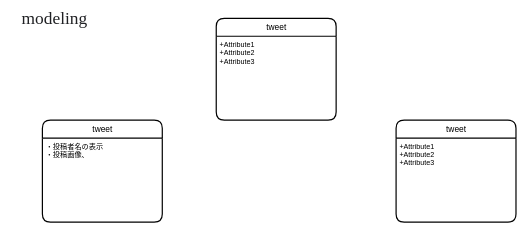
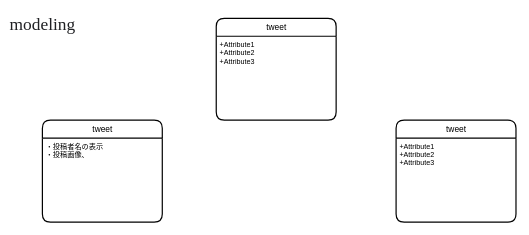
- <mxCell id="2" value="&lt;span style=&quot;color: rgb(32, 33, 36); font-weight: 400; text-align: left; background-color: rgb(255, 255, 255); font-size: 29px;&quot;&gt;modeling&lt;/span&gt;" style="text;strokeColor=none;fillColor=none;html=1;fontSize=24;fontStyle=1;verticalAlign=middle;align=center;rounded=1;sketch=0;fontFamily=Verdana;" vertex="1" parent="1"><mxGeometry x="40" y="10" width="100" height="40" as="geometry" /></mxCell>
+ <mxCell id="2" value="&lt;span style=&quot;color: rgb(32, 33, 36); font-weight: 400; text-align: left; background-color: rgb(255, 255, 255); font-size: 29px;&quot;&gt;modeling&lt;/span&gt;" style="text;strokeColor=none;fillColor=none;html=1;fontSize=24;fontStyle=1;verticalAlign=middle;align=center;rounded=1;sketch=0;fontFamily=Verdana;" vertex="1" parent="1"><mxGeometry x="20" y="20" width="100" height="40" as="geometry" /></mxCell>
